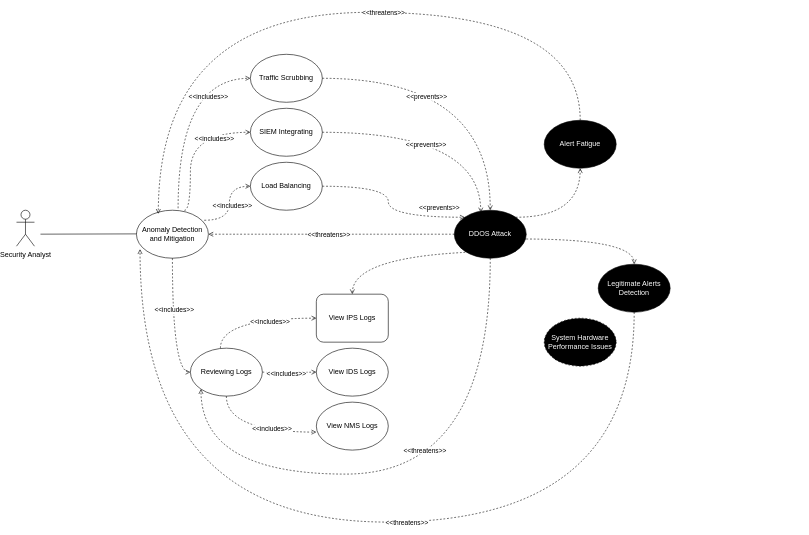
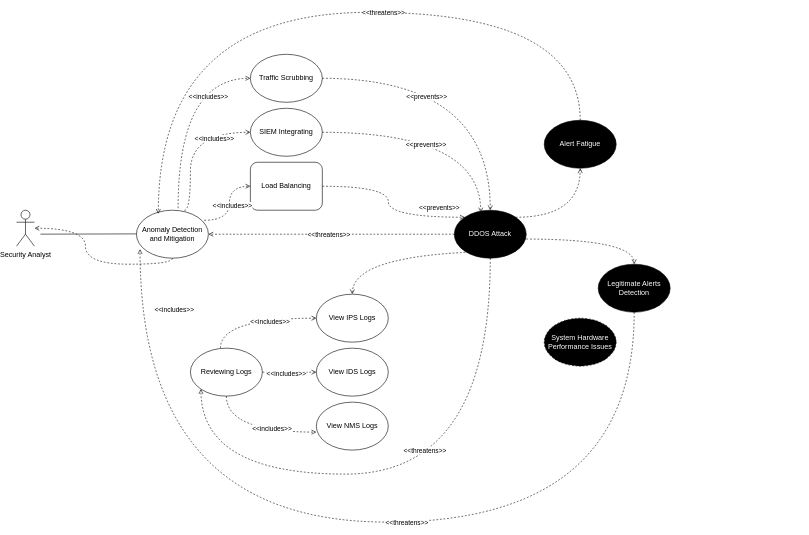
- <mxCell id="13" value="Load Balancing" style="ellipse;whiteSpace=wrap;html=1;fillColor=#FFFFFF;" vertex="1" parent="1"><mxGeometry x="410" y="270" width="120" height="80" as="geometry" /></mxCell>
+ <mxCell id="13" value="Load Balancing" style="whiteSpace=wrap;html=1;fillColor=#FFFFFF;rounded=1;" vertex="1" parent="1"><mxGeometry x="410" y="270" width="120" height="80" as="geometry" /></mxCell>
- <mxCell id="5" value="View IPS Logs" style="whiteSpace=wrap;html=1;fillColor=#FFFFFF;rounded=1;" parent="1" vertex="1"><mxGeometry x="520" y="490" width="120" height="80" as="geometry" /></mxCell>
+ <mxCell id="5" value="View IPS Logs" style="ellipse;whiteSpace=wrap;html=1;fillColor=#FFFFFF;" parent="1" vertex="1"><mxGeometry x="520" y="490" width="120" height="80" as="geometry" /></mxCell>
- <mxCell id="27" value="" style="endArrow=open;dashed=1;html=1;edgeStyle=orthogonalEdgeStyle;curved=1;endFill=0;strokeWidth=1;exitX=0.5;exitY=1;exitDx=0;exitDy=0;entryX=0;entryY=0.5;entryDx=0;entryDy=0;" edge="1" parent="1" source="4" target="26"><mxGeometry width="50" height="50" relative="1" as="geometry"><mxPoint x="240" y="450" as="sourcePoint" /><mxPoint x="480" y="550" as="targetPoint" /></mxGeometry></mxCell>
+ <mxCell id="27" value="" style="endArrow=open;dashed=1;html=1;edgeStyle=orthogonalEdgeStyle;curved=1;endFill=0;strokeWidth=1;exitX=0.5;exitY=1;exitDx=0;exitDy=0;" edge="1" parent="1" source="4" target="2"><mxGeometry width="50" height="50" relative="1" as="geometry"><mxPoint x="240" y="450" as="sourcePoint" /><mxPoint x="480" y="550" as="targetPoint" /></mxGeometry></mxCell>
